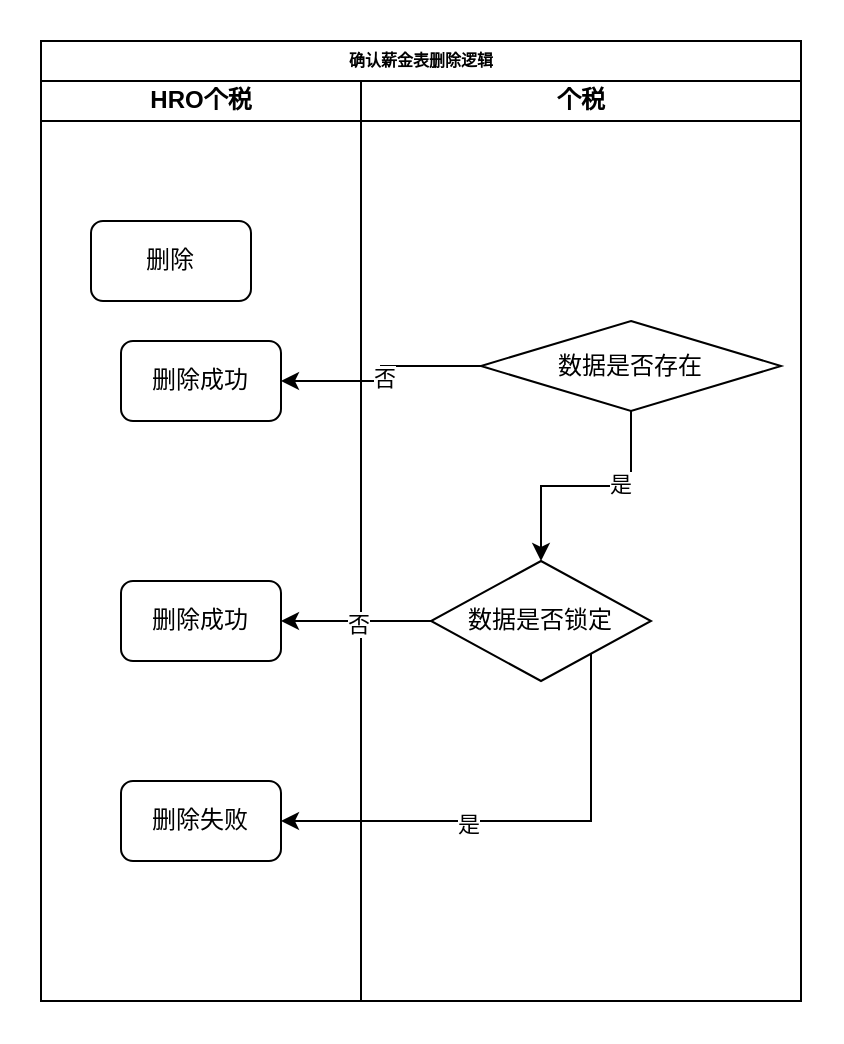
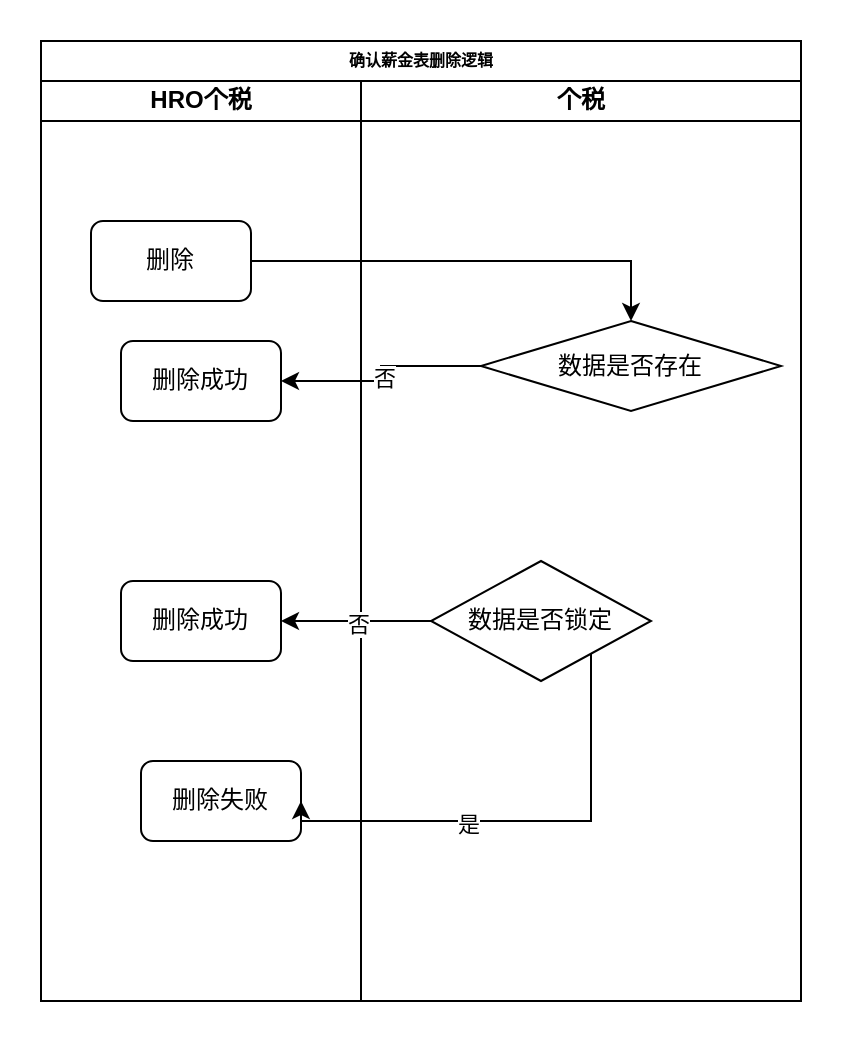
+ <mxCell id="13" style="edgeStyle=orthogonalEdgeStyle;rounded=0;orthogonalLoop=1;jettySize=auto;html=1;entryX=0.5;entryY=0;entryDx=0;entryDy=0;" edge="1" parent="2" source="4" target="11"><mxGeometry relative="1" as="geometry" /></mxCell>
- <mxCell id="9" style="edgeStyle=orthogonalEdgeStyle;rounded=0;orthogonalLoop=1;jettySize=auto;html=1;entryX=0.5;entryY=0;entryDx=0;entryDy=0;" edge="1" parent="8" source="11" target="12"><mxGeometry relative="1" as="geometry" /></mxCell>
- <mxCell id="10" value="是" style="edgeLabel;html=1;align=center;verticalAlign=middle;resizable=0;points=[];" vertex="1" connectable="0" parent="9"><mxGeometry x="-0.29" y="-1" relative="1" as="geometry"><mxPoint as="offset" /></mxGeometry></mxCell>
- <mxCell id="7" value="删除失败" style="rounded=1;whiteSpace=wrap;html=1;" vertex="1" parent="3"><mxGeometry x="40" y="350" width="80" height="40" as="geometry" /></mxCell>
+ <mxCell id="7" value="删除失败" style="rounded=1;whiteSpace=wrap;html=1;" vertex="1" parent="3"><mxGeometry x="50" y="340" width="80" height="40" as="geometry" /></mxCell>
